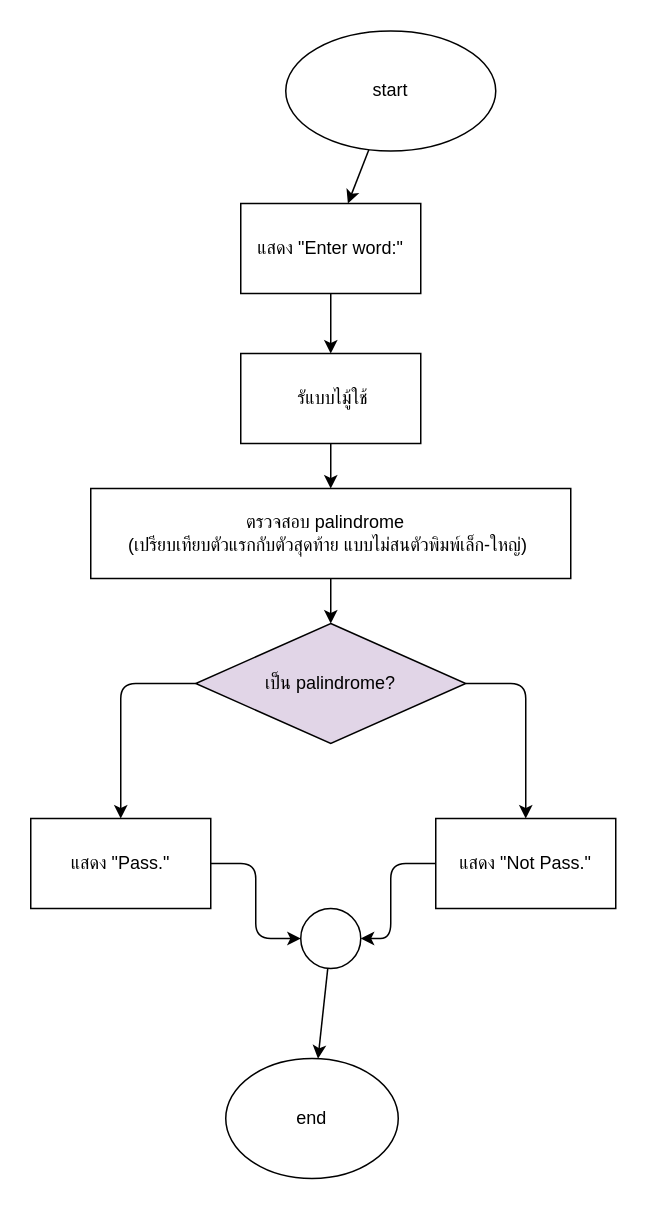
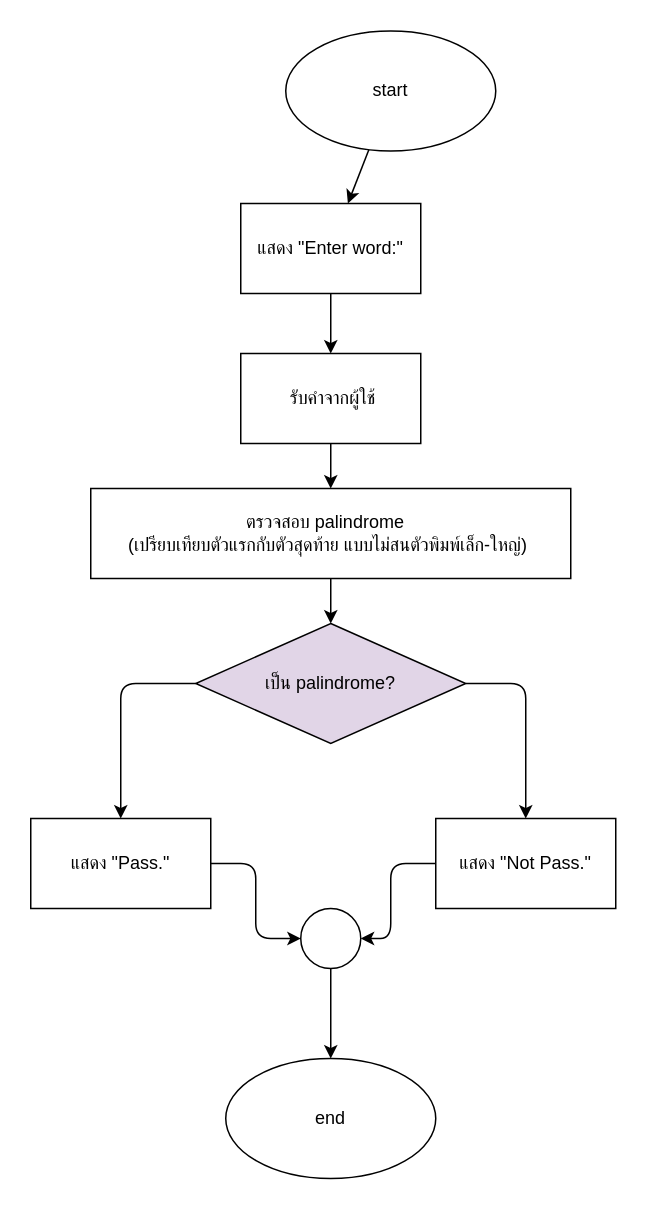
- <mxCell id="7" value="&amp;nbsp;รัแบบไมู้ใช้" style="rounded=0;whiteSpace=wrap;html=1;" vertex="1" parent="1"><mxGeometry x="160" y="235" width="120" height="60" as="geometry" /></mxCell>
+ <mxCell id="7" value="&amp;nbsp;รับคำจากผู้ใช้" style="rounded=0;whiteSpace=wrap;html=1;" vertex="1" parent="1"><mxGeometry x="160" y="235" width="120" height="60" as="geometry" /></mxCell>
- <mxCell id="17" value="end" style="ellipse;whiteSpace=wrap;html=1;" vertex="1" parent="1"><mxGeometry x="150" y="705" width="115" height="80" as="geometry" /></mxCell>
+ <mxCell id="17" value="end" style="ellipse;whiteSpace=wrap;html=1;" vertex="1" parent="1"><mxGeometry x="150" y="705" width="140" height="80" as="geometry" /></mxCell>
